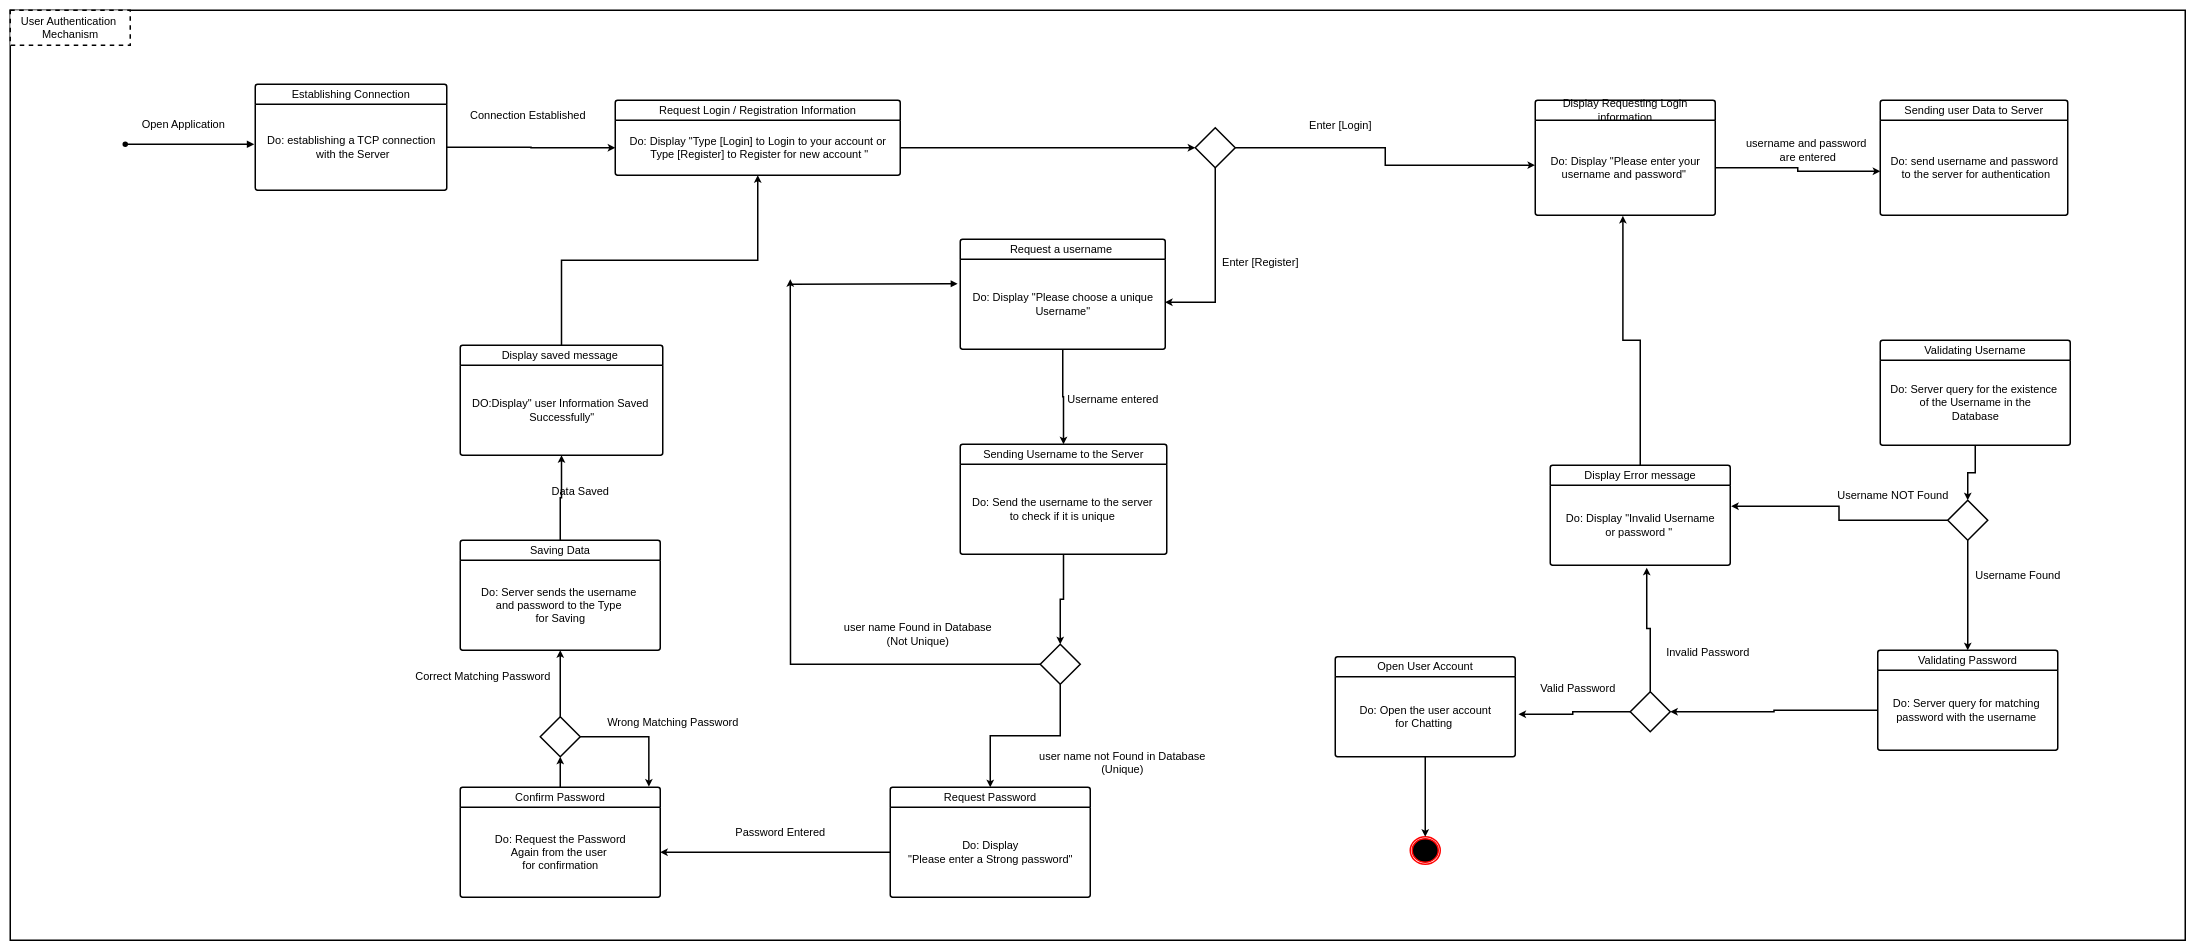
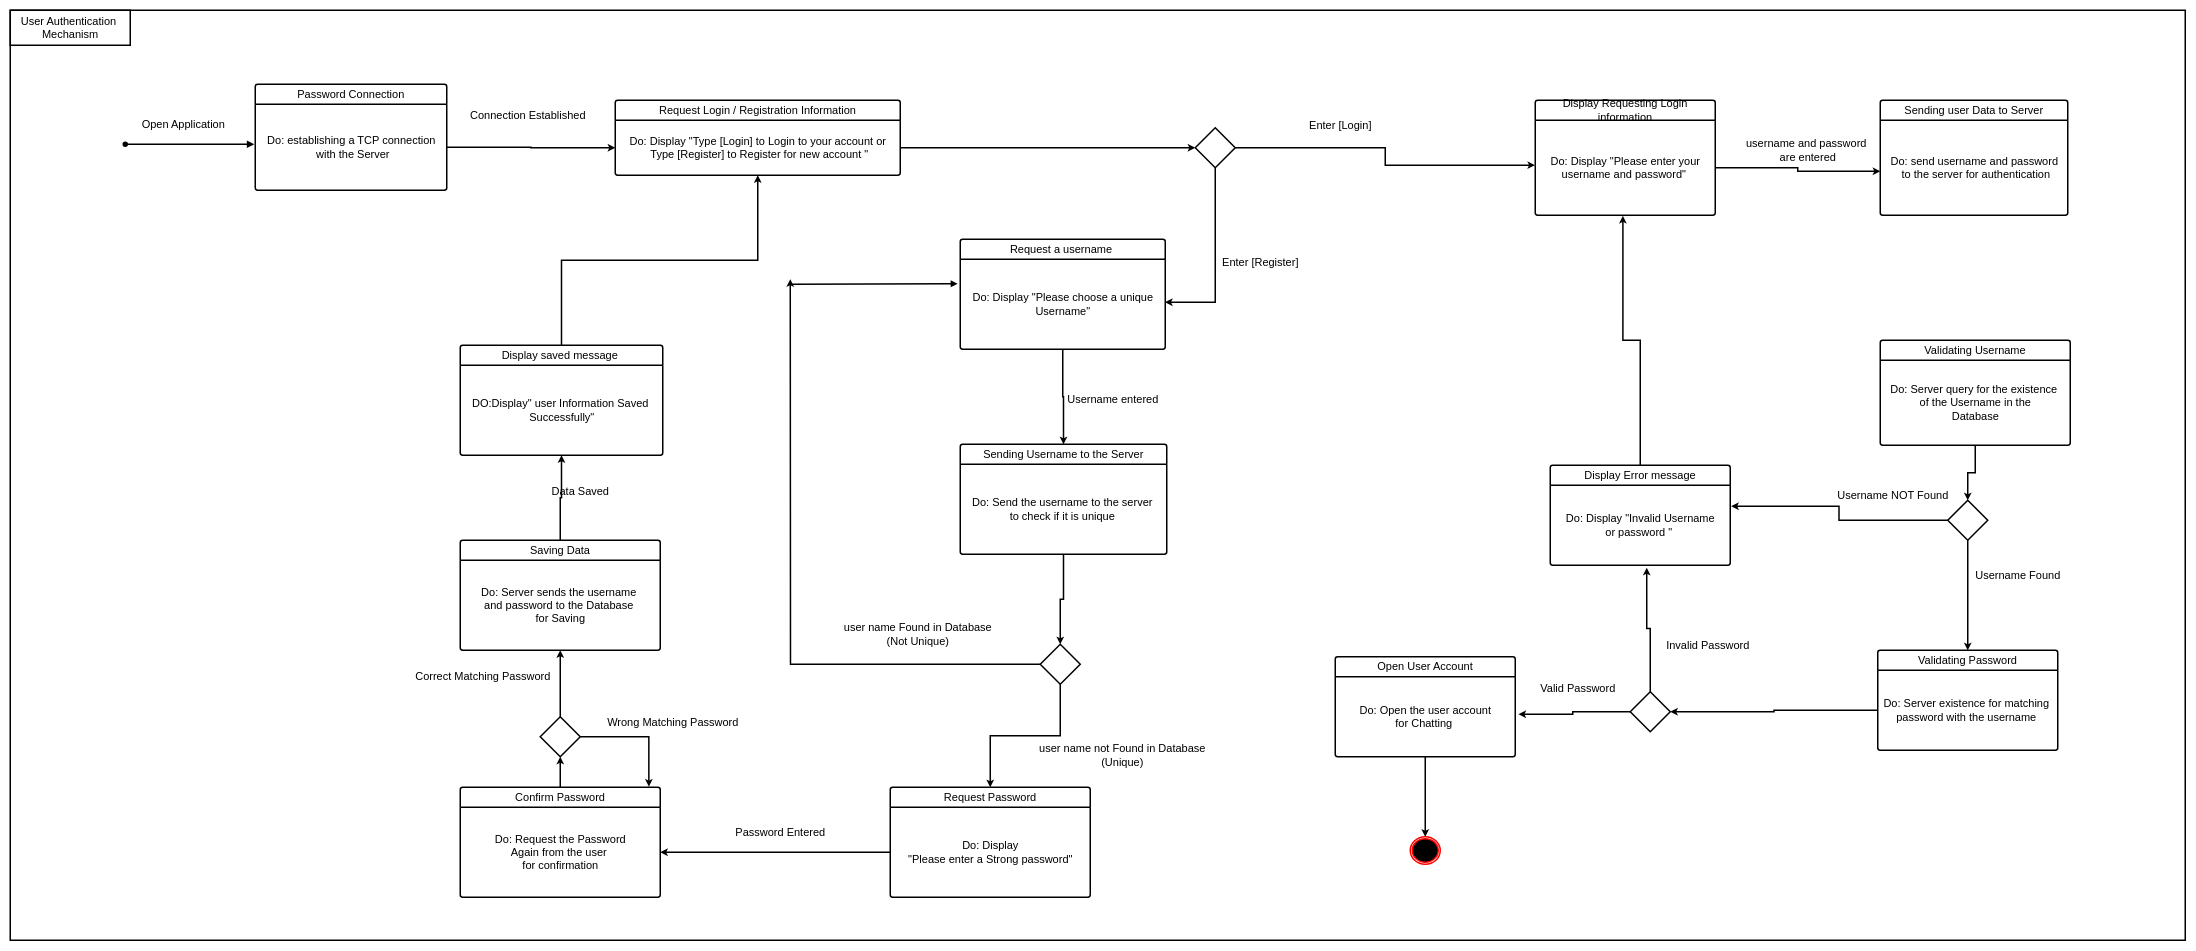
- <mxCell id="6" value="User Authentication&amp;nbsp;&lt;br style=&quot;font-size: 22px;&quot;&gt;Mechanism" style="html=1;whiteSpace=wrap;shadow=0;fontSize=22;strokeWidth=3;dashed=1;" parent="1" vertex="1"><mxGeometry x="20" y="20" width="240" height="70" as="geometry" /></mxCell>
+ <mxCell id="6" value="User Authentication&amp;nbsp;&lt;br style=&quot;font-size: 22px;&quot;&gt;Mechanism" style="html=1;whiteSpace=wrap;shadow=0;fontSize=22;strokeWidth=3;" parent="1" vertex="1"><mxGeometry x="20" y="20" width="240" height="70" as="geometry" /></mxCell>
- <mxCell id="19" value="&lt;font style=&quot;font-size: 22px;&quot;&gt;Establishing Connection&lt;/font&gt;" style="swimlane;childLayout=stackLayout;horizontal=1;startSize=40;horizontalStack=0;rounded=1;fontSize=22;fontStyle=0;strokeWidth=3;resizeParent=0;resizeLast=1;shadow=0;dashed=0;align=center;arcSize=4;whiteSpace=wrap;html=1;" parent="1" vertex="1"><mxGeometry x="510" y="168" width="383" height="212" as="geometry" /></mxCell>
+ <mxCell id="19" value="&lt;font style=&quot;font-size: 22px;&quot;&gt;Password Connection&lt;/font&gt;" style="swimlane;childLayout=stackLayout;horizontal=1;startSize=40;horizontalStack=0;rounded=1;fontSize=22;fontStyle=0;strokeWidth=3;resizeParent=0;resizeLast=1;shadow=0;dashed=0;align=center;arcSize=4;whiteSpace=wrap;html=1;" parent="1" vertex="1"><mxGeometry x="510" y="168" width="383" height="212" as="geometry" /></mxCell>
- <mxCell id="62" value="Do: Server sends the username&amp;nbsp;&lt;br style=&quot;font-size: 22px;&quot;&gt;and password to the Type&amp;nbsp;&lt;br style=&quot;font-size: 22px;&quot;&gt;for Saving" style="text;html=1;align=center;verticalAlign=middle;resizable=0;points=[];autosize=1;strokeColor=none;fillColor=none;shadow=0;fontSize=22;strokeWidth=3;" parent="61" vertex="1"><mxGeometry y="40" width="400" height="180" as="geometry" /></mxCell>
+ <mxCell id="62" value="Do: Server sends the username&amp;nbsp;&lt;br style=&quot;font-size: 22px;&quot;&gt;and password to the Database&amp;nbsp;&lt;br style=&quot;font-size: 22px;&quot;&gt;for Saving" style="text;html=1;align=center;verticalAlign=middle;resizable=0;points=[];autosize=1;strokeColor=none;fillColor=none;shadow=0;fontSize=22;strokeWidth=3;" parent="61" vertex="1"><mxGeometry y="40" width="400" height="180" as="geometry" /></mxCell>
- <mxCell id="77" value="&lt;font style=&quot;font-size: 22px;&quot;&gt;Invalid Password&lt;/font&gt;" style="text;html=1;align=center;verticalAlign=middle;resizable=0;points=[];autosize=1;strokeColor=none;fillColor=none;fontSize=22;strokeWidth=3;" parent="1" vertex="1"><mxGeometry x="3320" y="1285" width="190" height="40" as="geometry" /></mxCell>
+ <mxCell id="77" value="&lt;font style=&quot;font-size: 22px;&quot;&gt;Invalid Password&lt;/font&gt;" style="text;html=1;align=center;verticalAlign=middle;resizable=0;points=[];autosize=1;strokeColor=none;fillColor=none;fontSize=22;strokeWidth=3;" parent="1" vertex="1"><mxGeometry x="3320" y="1270" width="190" height="40" as="geometry" /></mxCell>
- <mxCell id="31" value="Do: Server query for matching&amp;nbsp;&lt;br style=&quot;font-size: 22px;&quot;&gt;password with the username&amp;nbsp;" style="text;html=1;align=center;verticalAlign=middle;resizable=0;points=[];autosize=1;strokeColor=none;fillColor=none;shadow=0;fontSize=22;strokeWidth=3;" parent="30" vertex="1"><mxGeometry y="40" width="360" height="160" as="geometry" /></mxCell>
+ <mxCell id="31" value="Do: Server existence for matching&amp;nbsp;&lt;br style=&quot;font-size: 22px;&quot;&gt;password with the username&amp;nbsp;" style="text;html=1;align=center;verticalAlign=middle;resizable=0;points=[];autosize=1;strokeColor=none;fillColor=none;shadow=0;fontSize=22;strokeWidth=3;" parent="30" vertex="1"><mxGeometry y="40" width="360" height="160" as="geometry" /></mxCell>
- <mxCell id="55" value="&lt;span style=&quot;font-size: 22px;&quot;&gt;user name not Found in Database&lt;br style=&quot;font-size: 22px;&quot;&gt;(Unique)&lt;br style=&quot;font-size: 22px;&quot;&gt;&lt;/span&gt;" style="text;html=1;align=center;verticalAlign=middle;resizable=0;points=[];autosize=1;strokeColor=none;fillColor=none;fontSize=22;strokeWidth=3;" parent="1" vertex="1"><mxGeometry x="2064" y="1490" width="360" height="70" as="geometry" /></mxCell>
+ <mxCell id="55" value="&lt;span style=&quot;font-size: 22px;&quot;&gt;user name not Found in Database&lt;br style=&quot;font-size: 22px;&quot;&gt;(Unique)&lt;br style=&quot;font-size: 22px;&quot;&gt;&lt;/span&gt;" style="text;html=1;align=center;verticalAlign=middle;resizable=0;points=[];autosize=1;strokeColor=none;fillColor=none;fontSize=22;strokeWidth=3;" parent="1" vertex="1"><mxGeometry x="2064" y="1475" width="360" height="70" as="geometry" /></mxCell>
